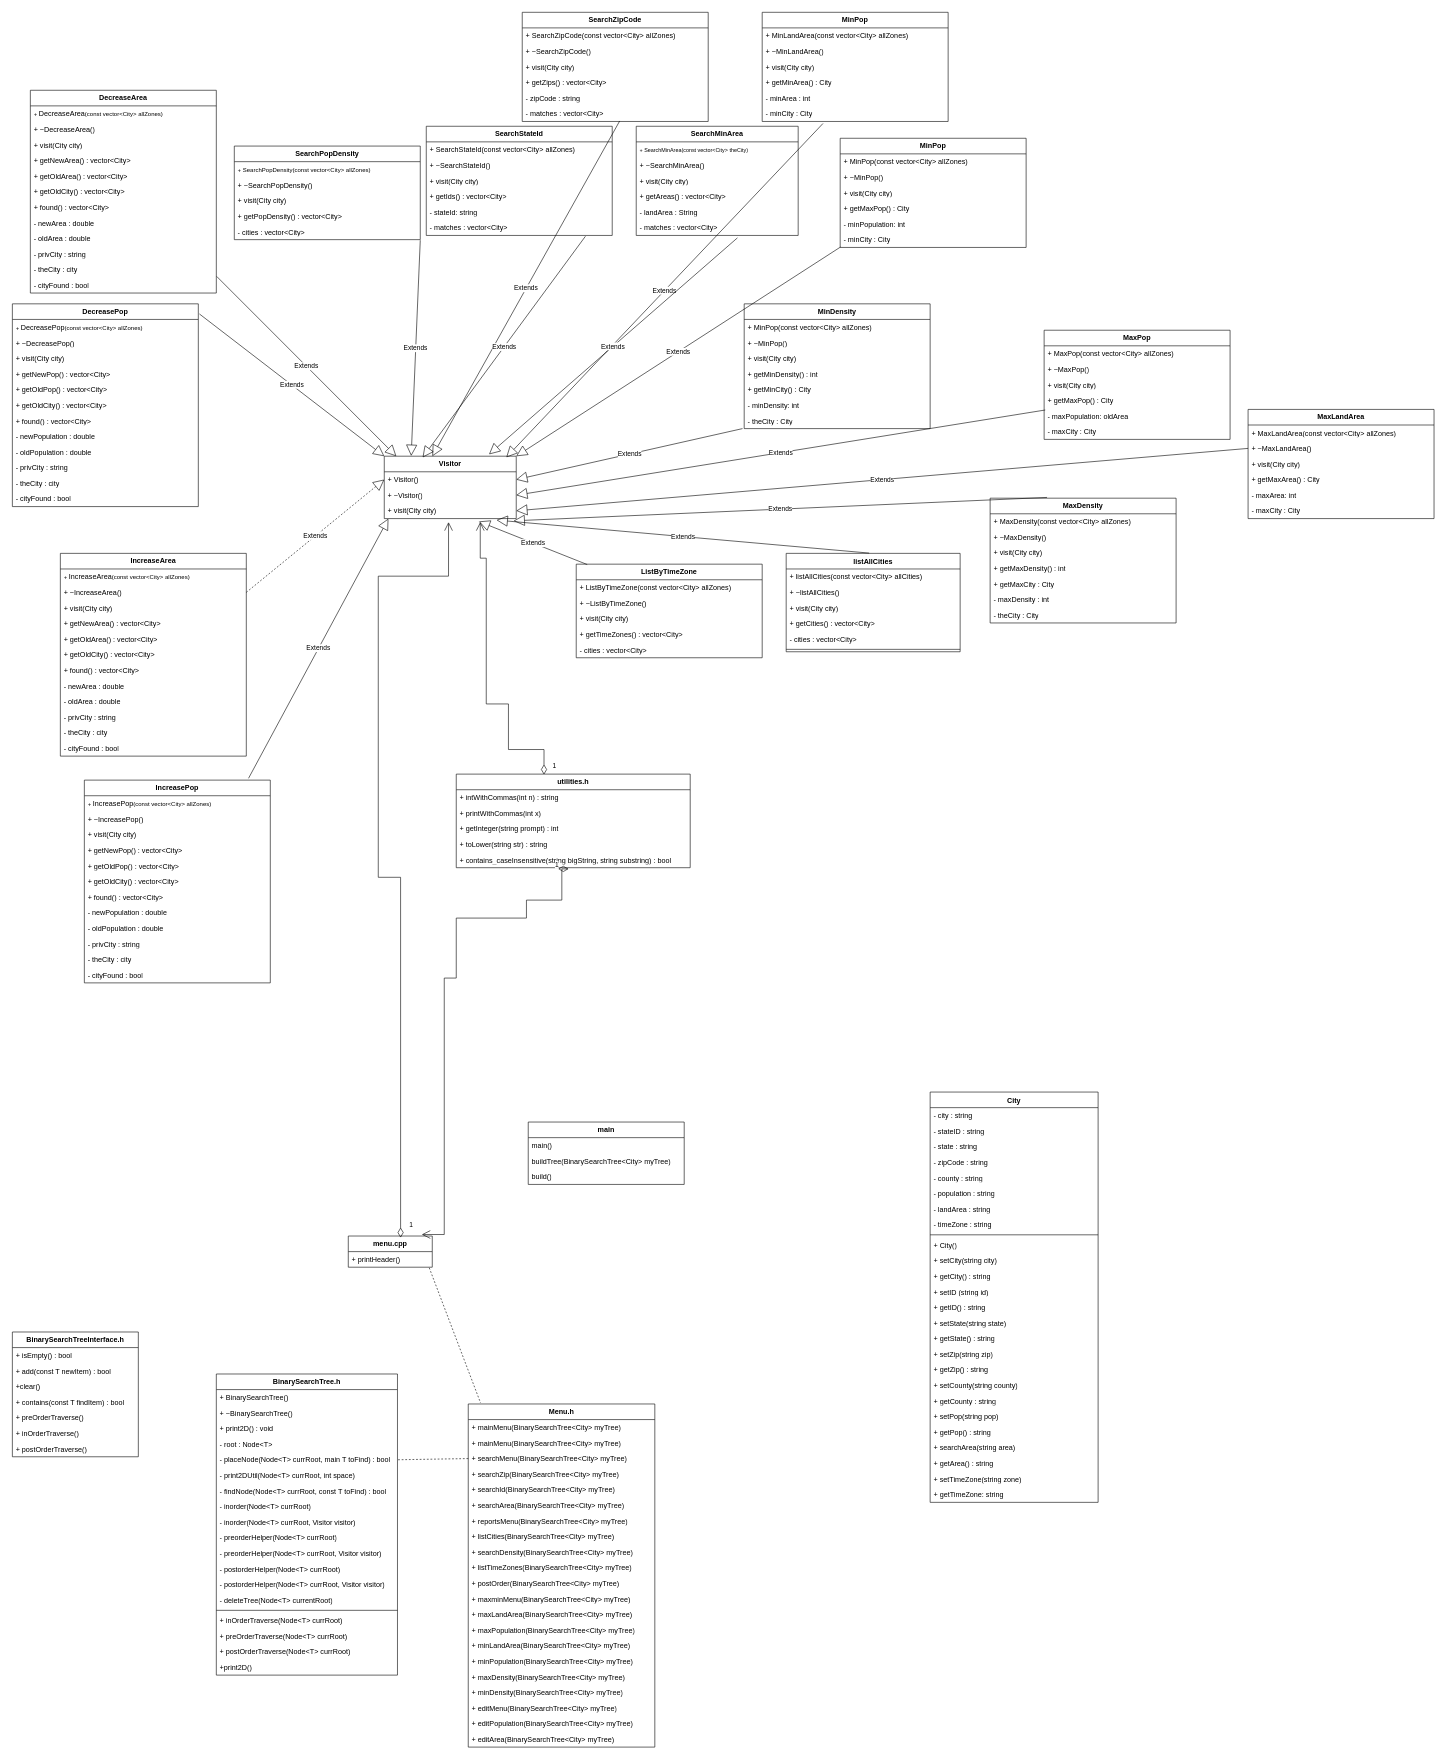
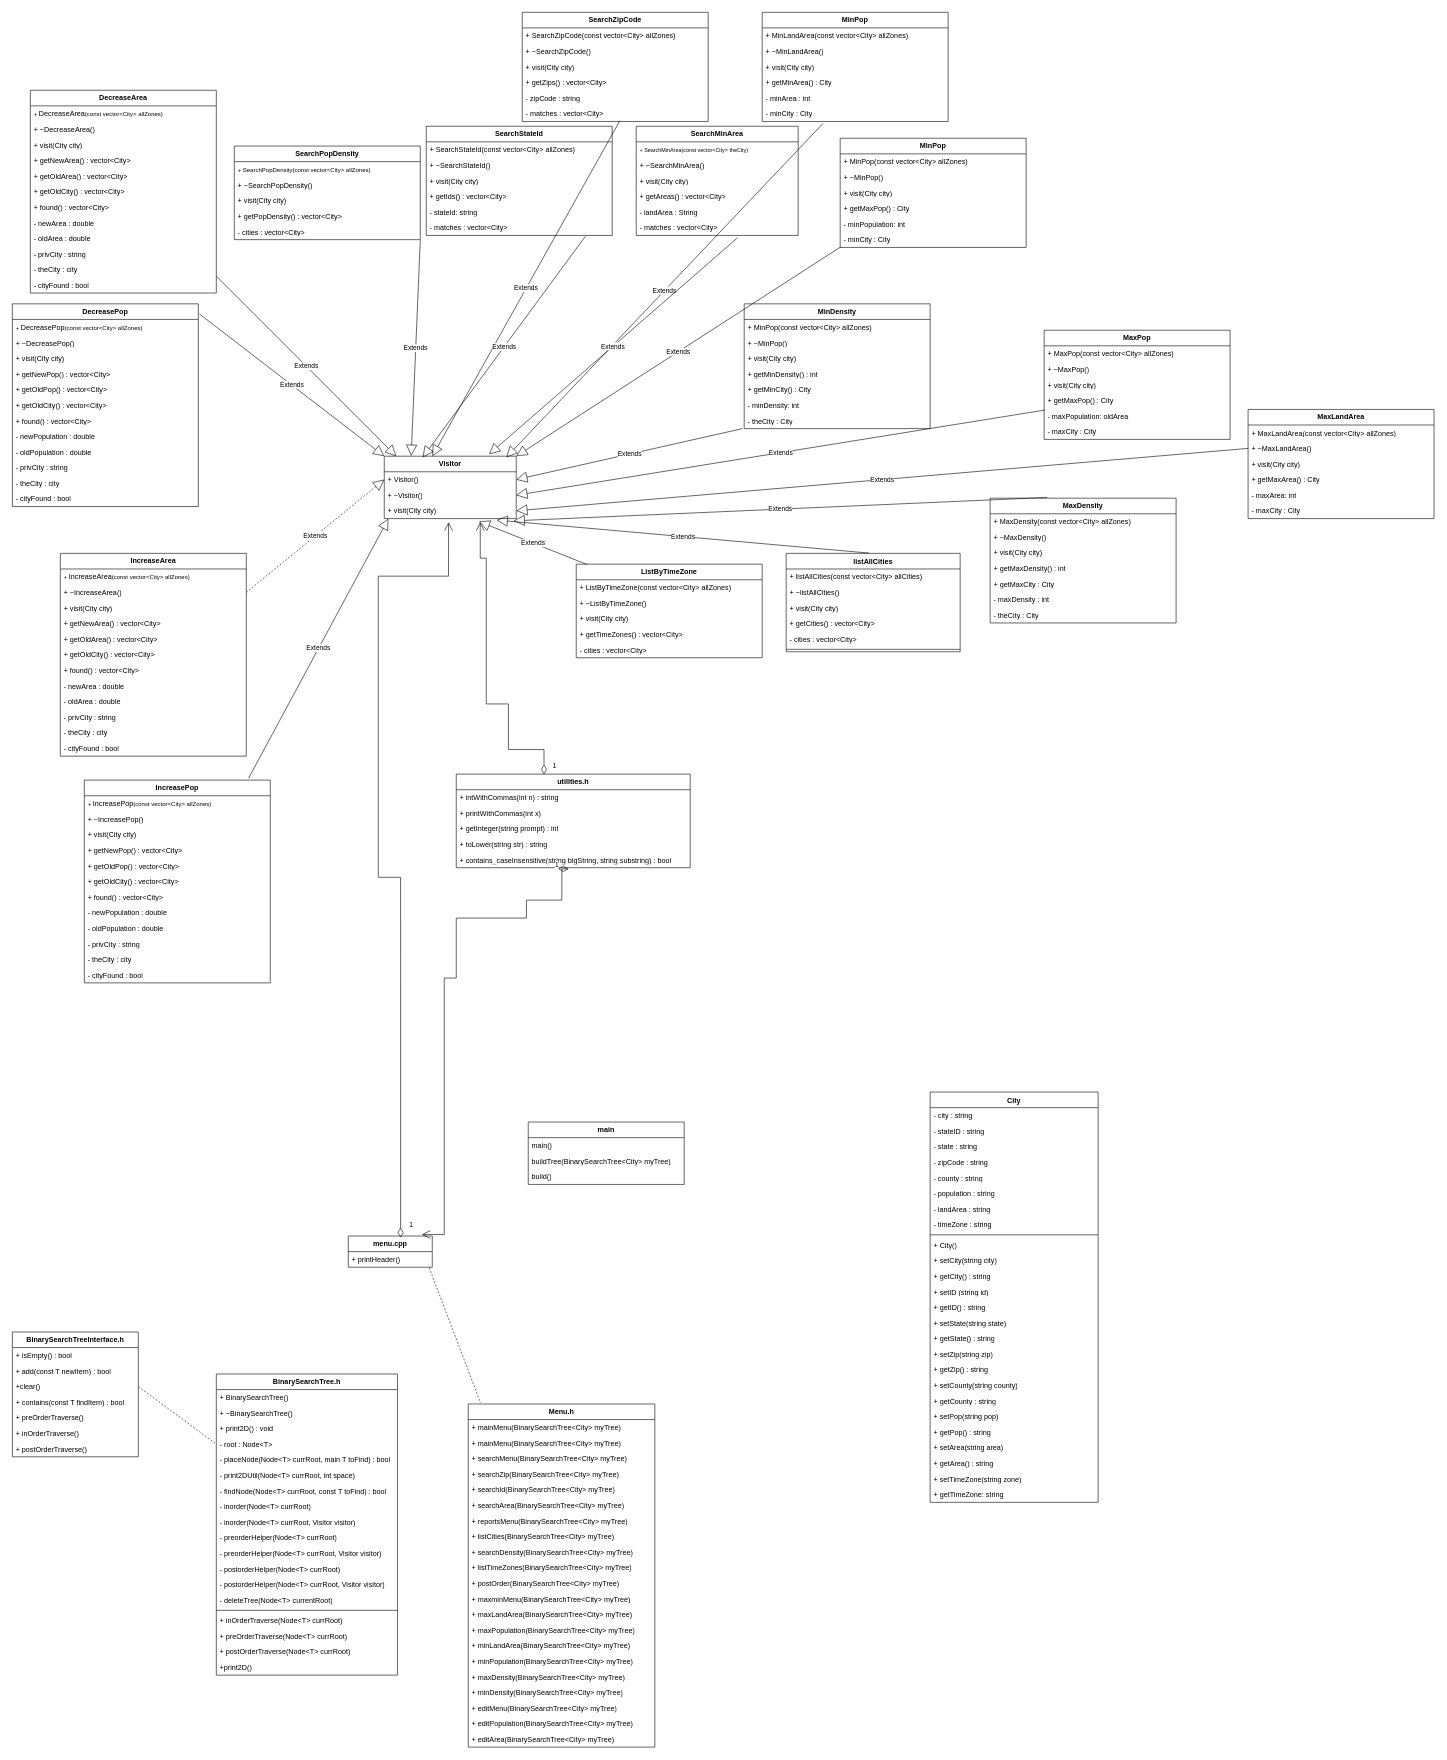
+ <mxCell id="30" value="" style="endArrow=none;dashed=1;html=1;rounded=0;exitX=1;exitY=0.5;exitDx=0;exitDy=0;entryX=0;entryY=0.5;entryDx=0;entryDy=0;" edge="1" parent="1" source="5" target="14"><mxGeometry width="50" height="50" relative="1" as="geometry"><mxPoint x="500" y="2270" as="sourcePoint" /><mxPoint x="550" y="2220" as="targetPoint" /></mxGeometry></mxCell>
- <mxCell id="249" value="+ searchArea(string area)" style="text;strokeColor=none;fillColor=none;align=left;verticalAlign=top;spacingLeft=4;spacingRight=4;overflow=hidden;rotatable=1;points=[[0,0.5],[1,0.5]];portConstraint=eastwest;whiteSpace=wrap;html=1;movable=1;resizable=1;deletable=1;editable=1;locked=0;connectable=1;" vertex="1" parent="226"><mxGeometry y="580" width="280" height="26" as="geometry" /></mxCell>
+ <mxCell id="249" value="+ setArea(string area)" style="text;strokeColor=none;fillColor=none;align=left;verticalAlign=top;spacingLeft=4;spacingRight=4;overflow=hidden;rotatable=1;points=[[0,0.5],[1,0.5]];portConstraint=eastwest;whiteSpace=wrap;html=1;movable=1;resizable=1;deletable=1;editable=1;locked=0;connectable=1;" vertex="1" parent="226"><mxGeometry y="580" width="280" height="26" as="geometry" /></mxCell>
- <mxCell id="53" value="" style="endArrow=none;dashed=1;html=1;rounded=0;entryX=1;entryY=0.5;entryDx=0;entryDy=0;exitX=0;exitY=0.5;exitDx=0;exitDy=0;" edge="1" parent="1" source="34" target="15"><mxGeometry width="50" height="50" relative="1" as="geometry"><mxPoint x="590" y="2780" as="sourcePoint" /><mxPoint x="640" y="2730" as="targetPoint" /></mxGeometry></mxCell>
